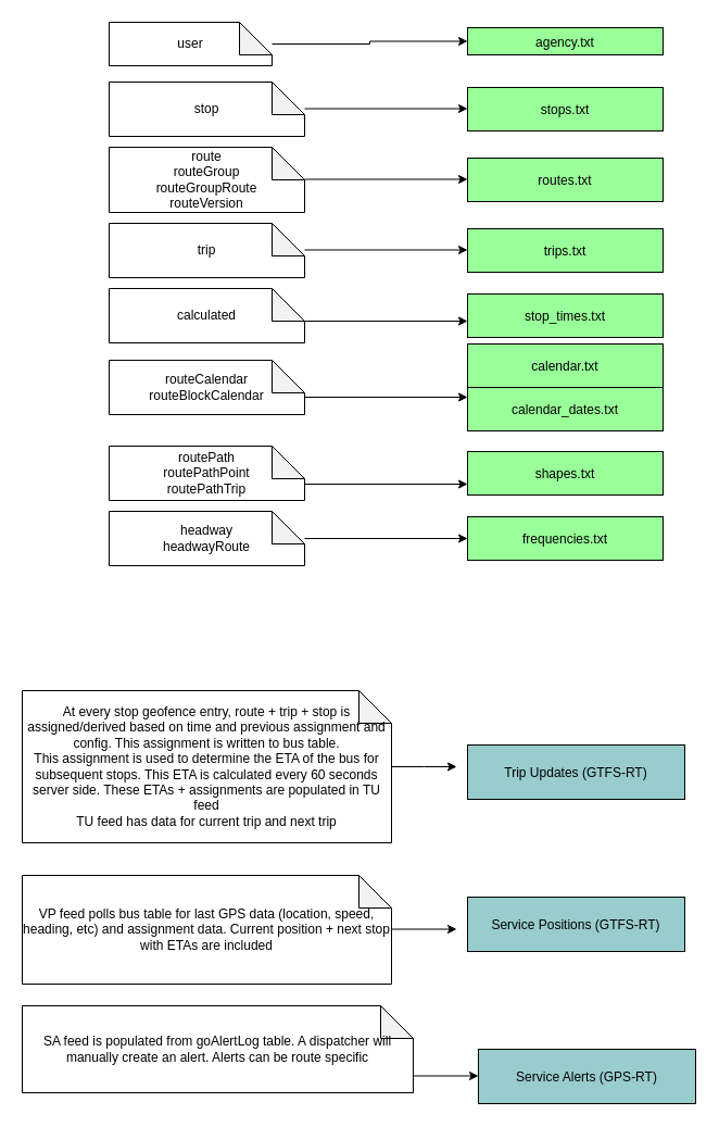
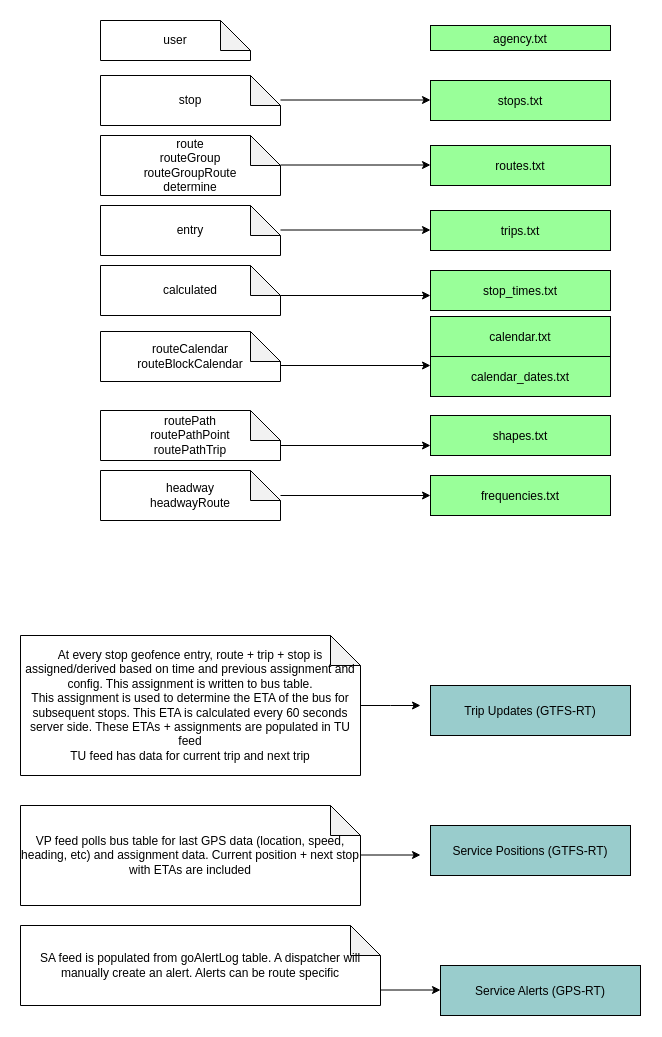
- <mxCell id="14" style="edgeStyle=orthogonalEdgeStyle;rounded=0;orthogonalLoop=1;jettySize=auto;html=1;" edge="1" parent="1" source="15" target="2"><mxGeometry relative="1" as="geometry" /></mxCell>
- <mxCell id="18" value="route&lt;div&gt;routeGroup&lt;/div&gt;&lt;div&gt;routeGroupRoute&lt;/div&gt;&lt;div&gt;routeVersion&lt;/div&gt;" style="shape=note;whiteSpace=wrap;html=1;backgroundOutline=1;darkOpacity=0.05;" vertex="1" parent="1"><mxGeometry x="100" y="135" width="180" height="60" as="geometry" /></mxCell>
+ <mxCell id="18" value="route&lt;div&gt;routeGroup&lt;/div&gt;&lt;div&gt;routeGroupRoute&lt;/div&gt;&lt;div&gt;determine&lt;/div&gt;" style="shape=note;whiteSpace=wrap;html=1;backgroundOutline=1;darkOpacity=0.05;" vertex="1" parent="1"><mxGeometry x="100" y="135" width="180" height="60" as="geometry" /></mxCell>
- <mxCell id="19" value="&lt;div&gt;trip&lt;/div&gt;" style="shape=note;whiteSpace=wrap;html=1;backgroundOutline=1;darkOpacity=0.05;shadow=0;" vertex="1" parent="1"><mxGeometry x="100" y="205" width="180" height="50" as="geometry" /></mxCell>
+ <mxCell id="19" value="&lt;div&gt;entry&lt;/div&gt;" style="shape=note;whiteSpace=wrap;html=1;backgroundOutline=1;darkOpacity=0.05;shadow=0;" vertex="1" parent="1"><mxGeometry x="100" y="205" width="180" height="50" as="geometry" /></mxCell>
